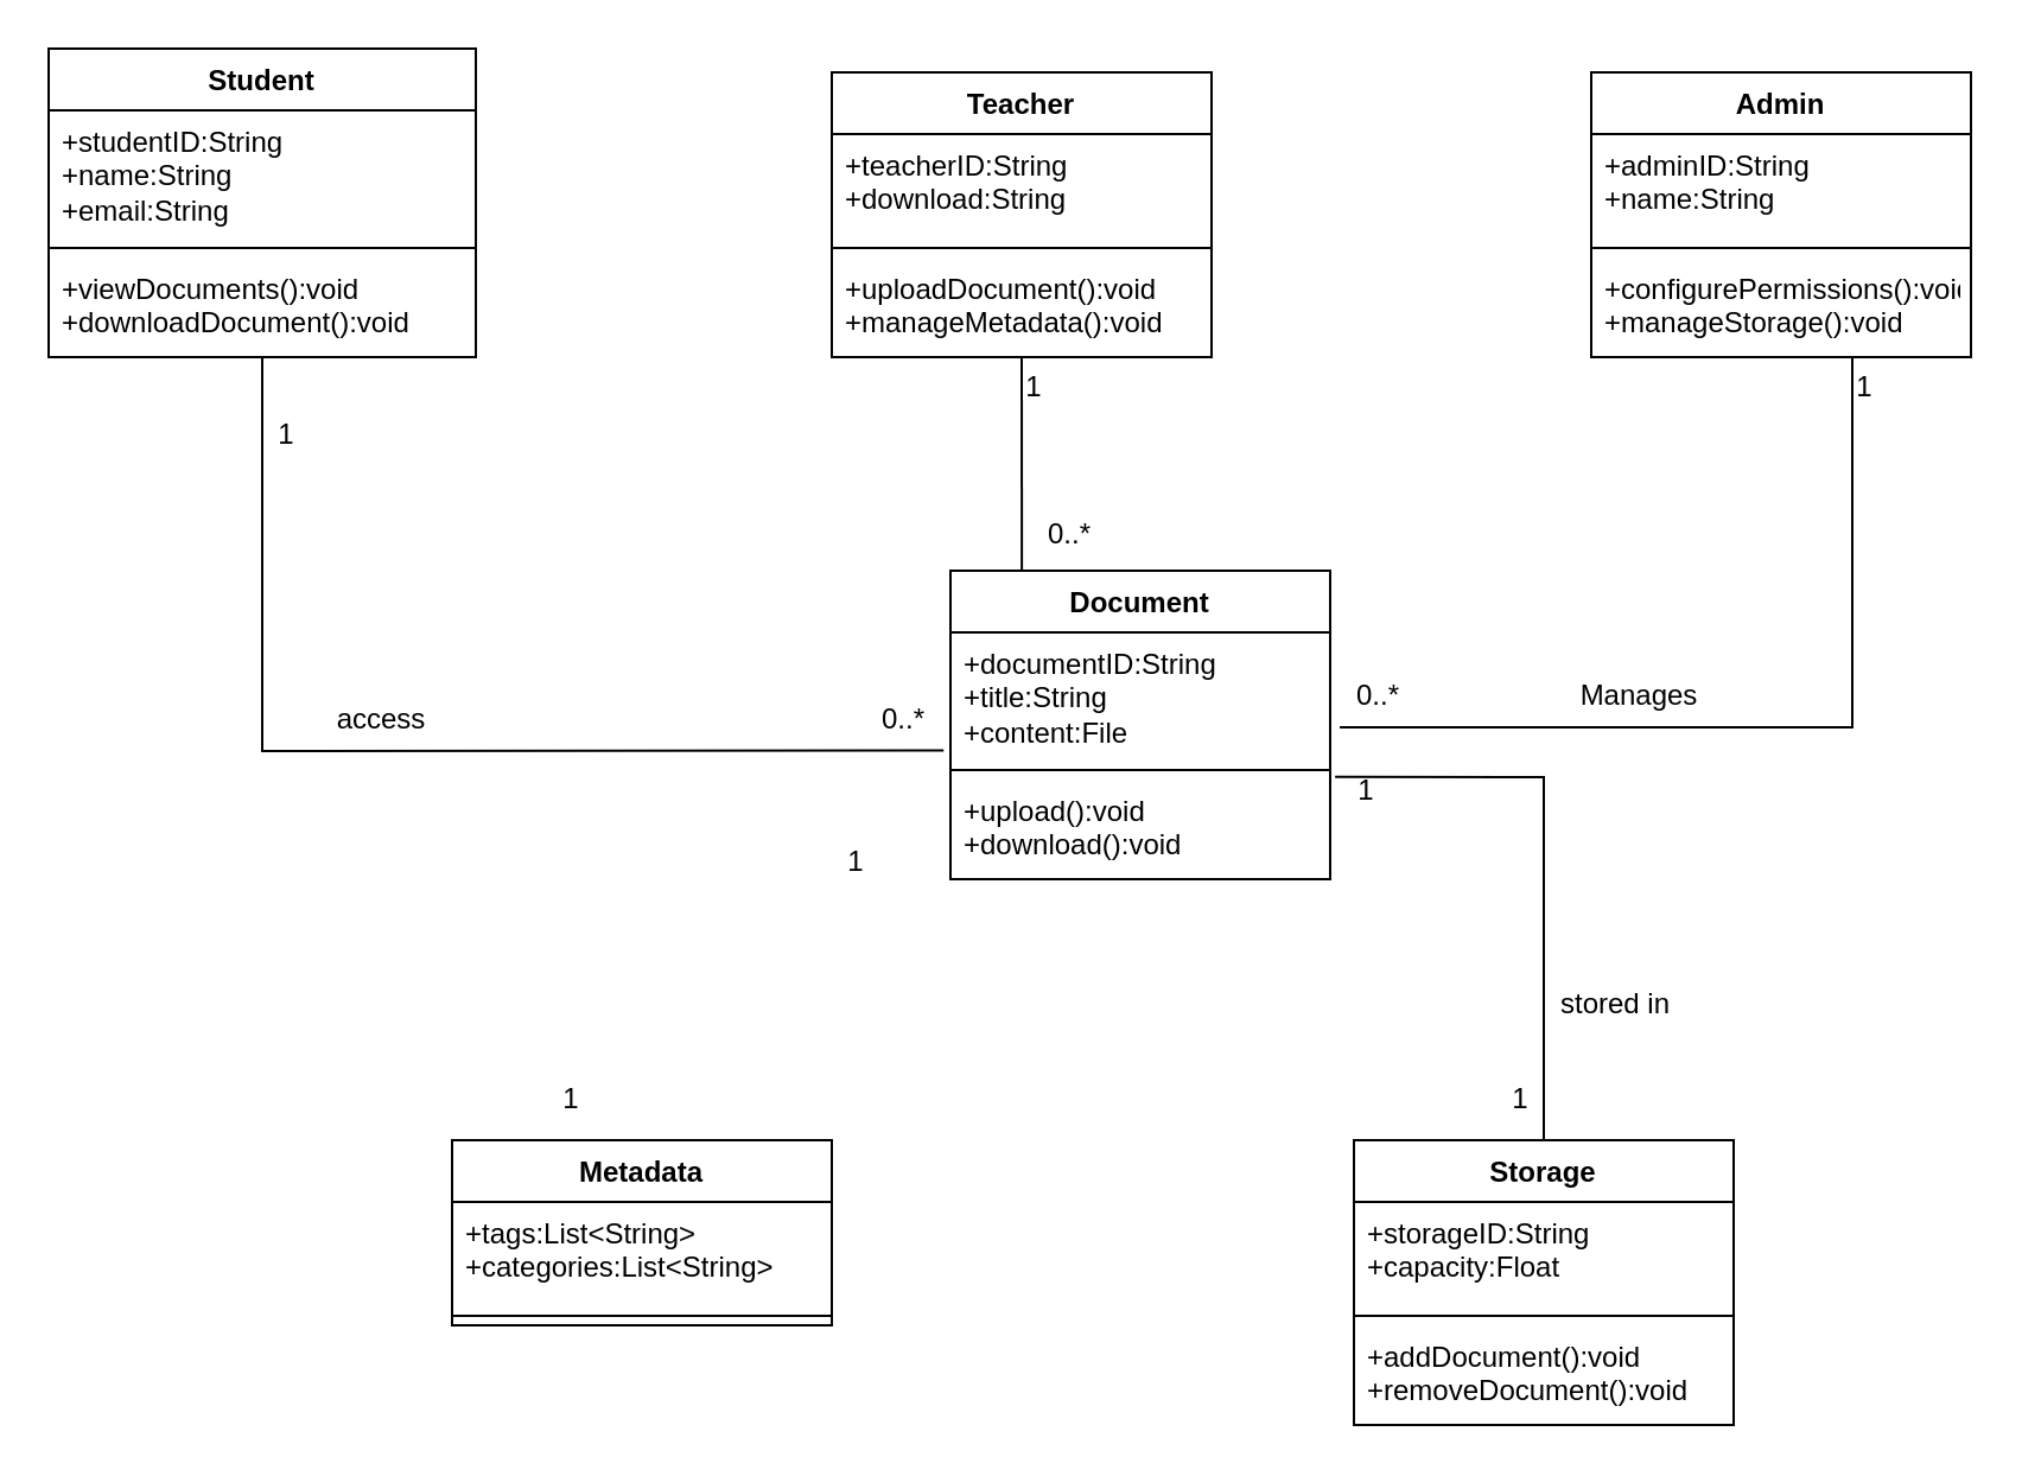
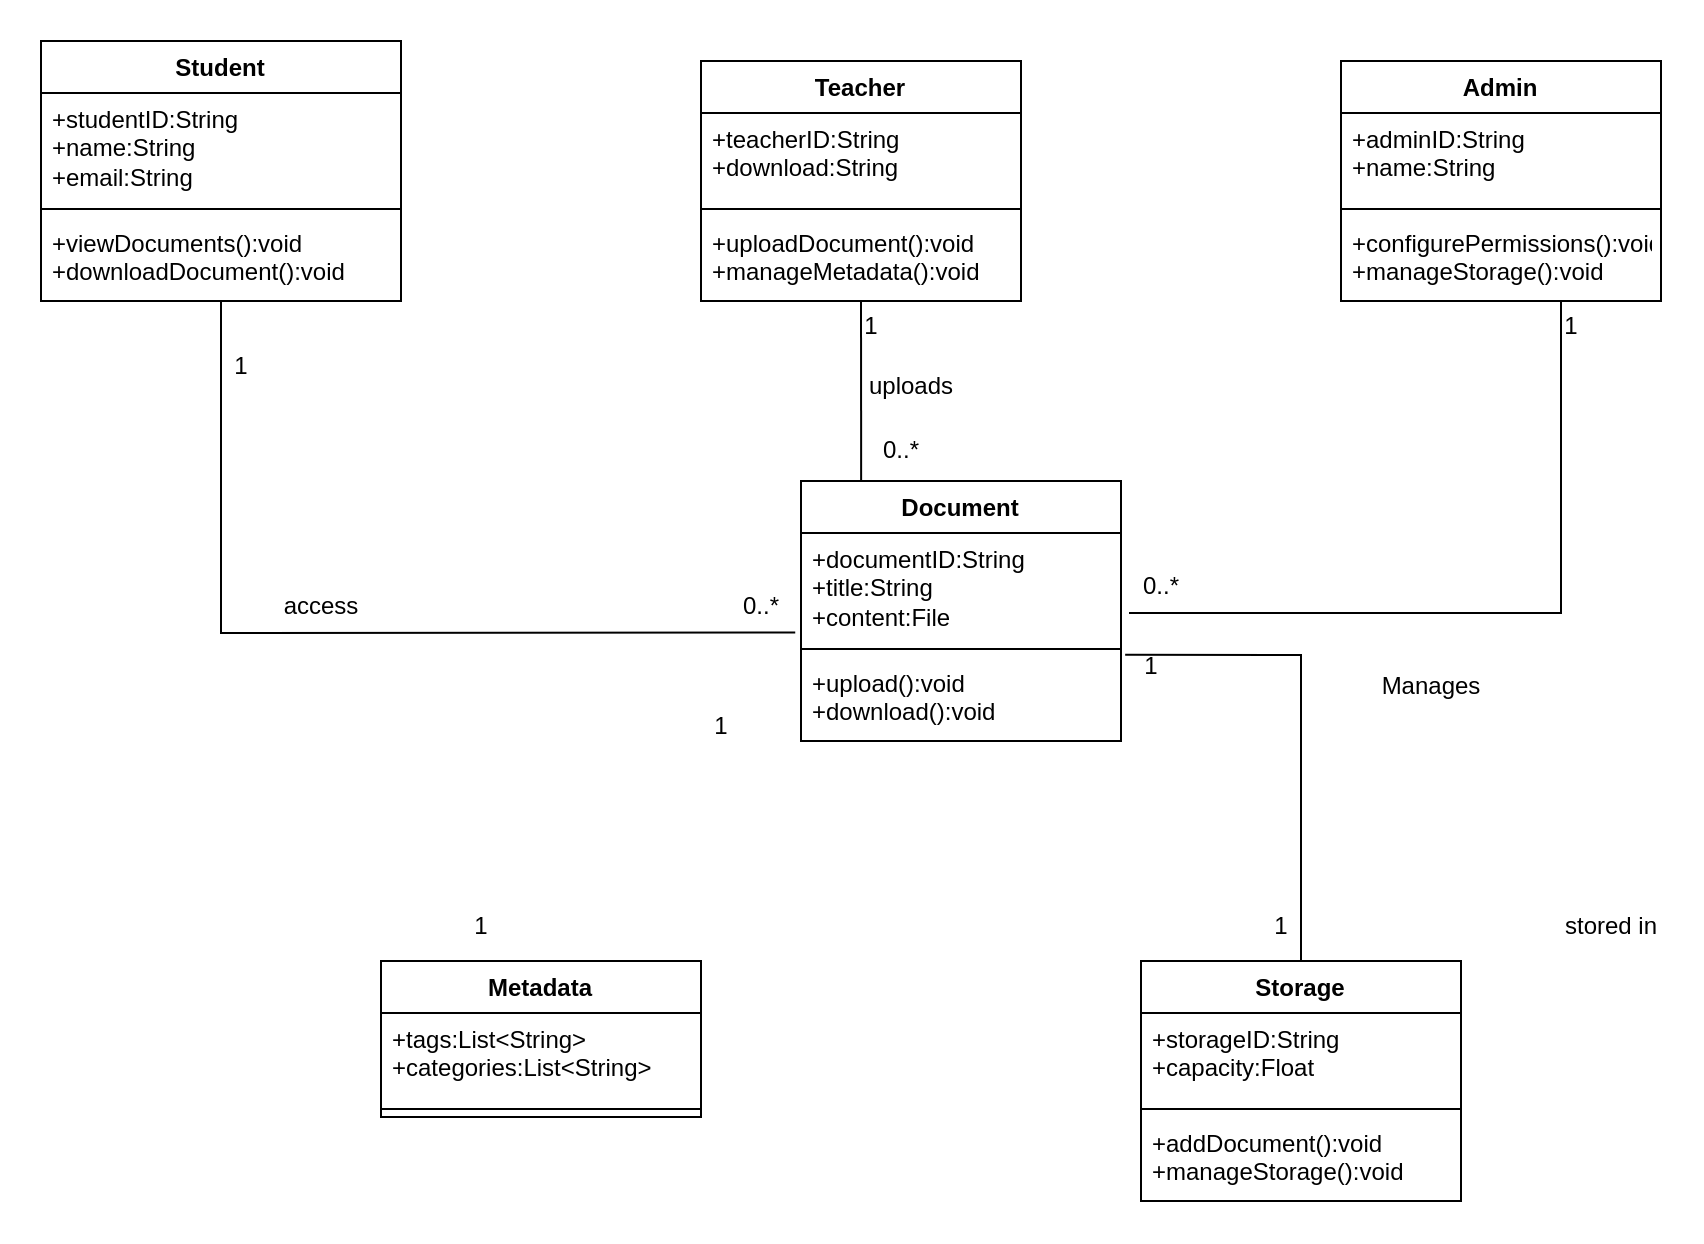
+ <mxCell id="32" value="uploads" style="text;html=1;align=center;verticalAlign=middle;resizable=0;points=[];autosize=1;strokeColor=none;fillColor=none;" vertex="1" parent="1"><mxGeometry x="420" y="178" width="70" height="30" as="geometry" /></mxCell>
- <mxCell id="35" value="Manages" style="text;html=1;align=center;verticalAlign=middle;resizable=0;points=[];autosize=1;strokeColor=none;fillColor=none;" vertex="1" parent="1"><mxGeometry x="655" y="278" width="70" height="30" as="geometry" /></mxCell>
+ <mxCell id="35" value="Manages" style="text;html=1;align=center;verticalAlign=middle;resizable=0;points=[];autosize=1;strokeColor=none;fillColor=none;" vertex="1" parent="1"><mxGeometry x="680" y="328" width="70" height="30" as="geometry" /></mxCell>
- <mxCell id="38" value="stored in" style="text;html=1;align=center;verticalAlign=middle;resizable=0;points=[];autosize=1;strokeColor=none;fillColor=none;" vertex="1" parent="1"><mxGeometry x="645" y="408" width="70" height="30" as="geometry" /></mxCell>
+ <mxCell id="38" value="stored in" style="text;html=1;align=center;verticalAlign=middle;resizable=0;points=[];autosize=1;strokeColor=none;fillColor=none;" vertex="1" parent="1"><mxGeometry x="770" y="448" width="70" height="30" as="geometry" /></mxCell>
- <mxCell id="24" value="+addDocument():void&lt;div&gt;+removeDocument():void&lt;/div&gt;" style="text;strokeColor=none;fillColor=none;align=left;verticalAlign=top;spacingLeft=4;spacingRight=4;overflow=hidden;rotatable=0;points=[[0,0.5],[1,0.5]];portConstraint=eastwest;whiteSpace=wrap;html=1;" vertex="1" parent="21"><mxGeometry y="78" width="160" height="42" as="geometry" /></mxCell>
+ <mxCell id="24" value="+addDocument():void&lt;div&gt;+manageStorage():void&lt;/div&gt;" style="text;strokeColor=none;fillColor=none;align=left;verticalAlign=top;spacingLeft=4;spacingRight=4;overflow=hidden;rotatable=0;points=[[0,0.5],[1,0.5]];portConstraint=eastwest;whiteSpace=wrap;html=1;" vertex="1" parent="21"><mxGeometry y="78" width="160" height="42" as="geometry" /></mxCell>
